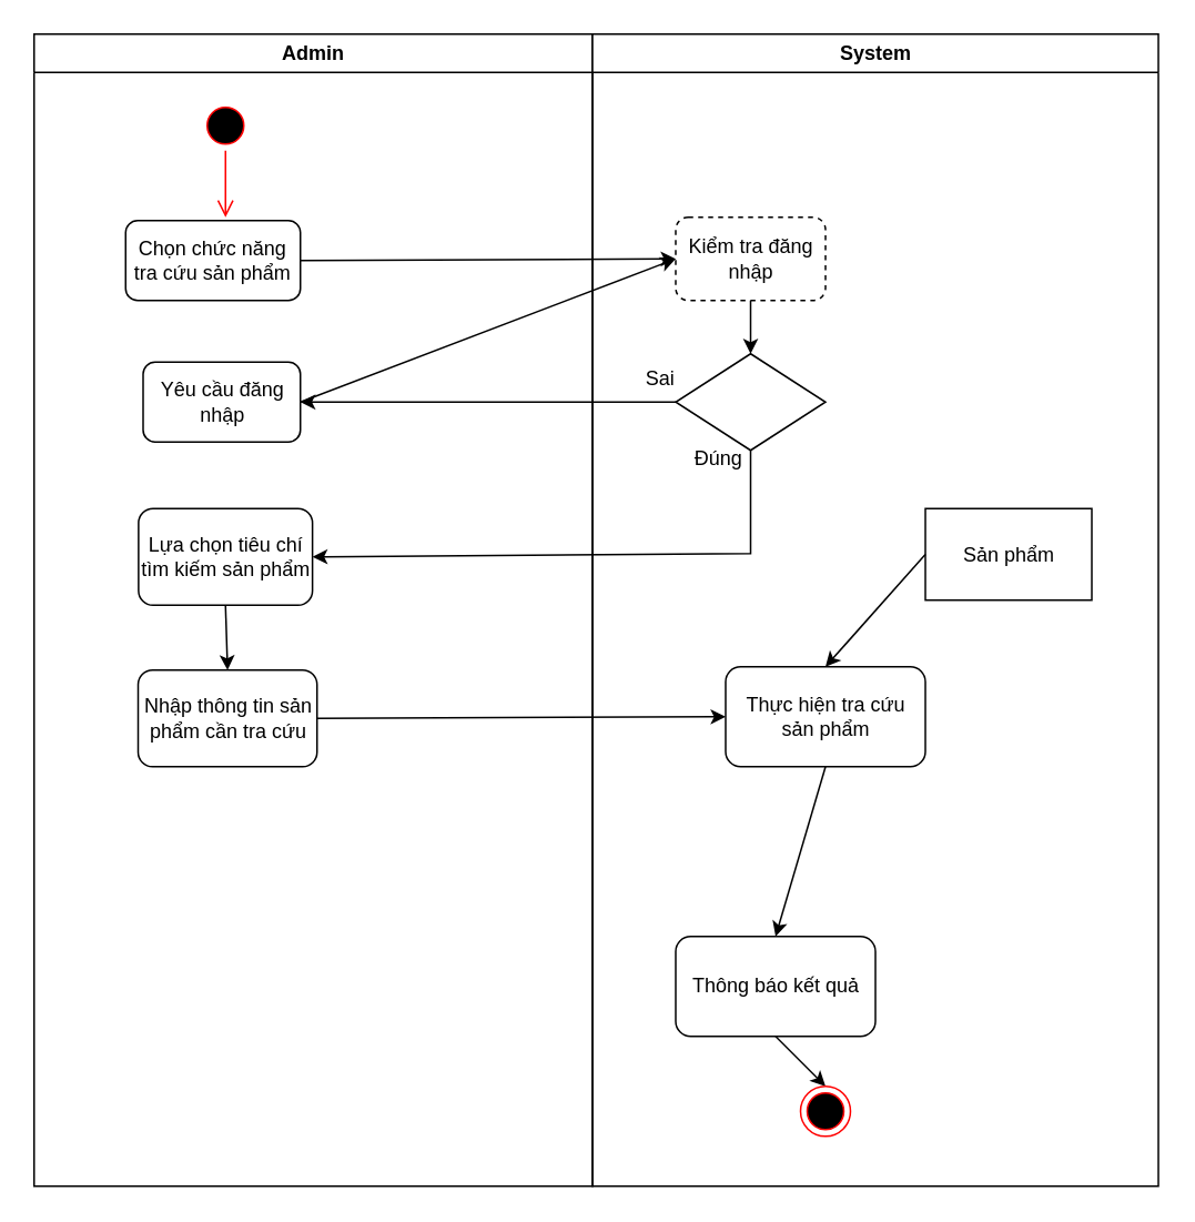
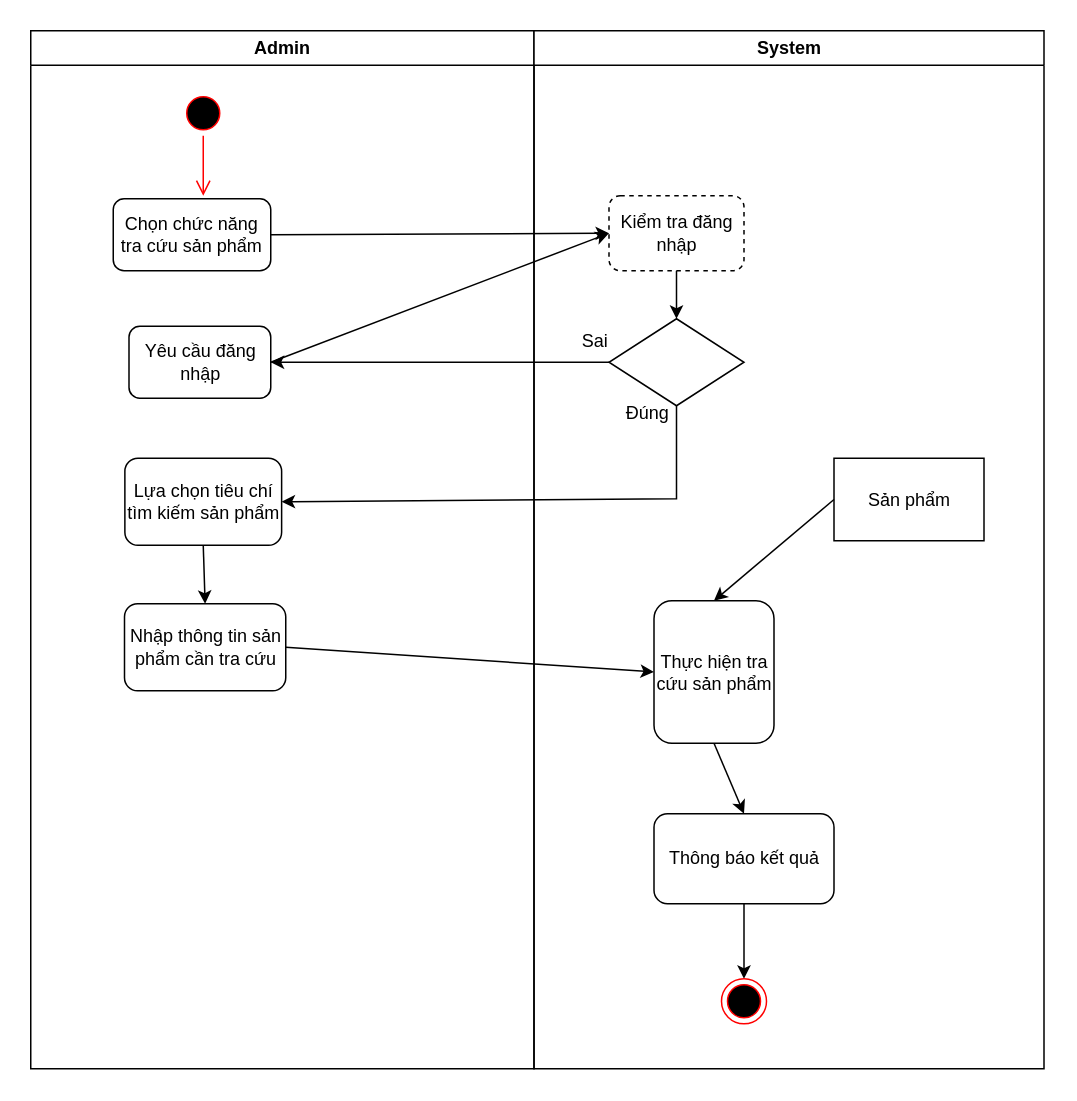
- <mxCell id="16" value="Thực hiện tra cứu sản phẩm" style="rounded=1;whiteSpace=wrap;html=1;" vertex="1" parent="10"><mxGeometry x="80" y="380" width="120" height="60" as="geometry" /></mxCell>
+ <mxCell id="16" value="Thực hiện tra cứu sản phẩm" style="rounded=1;whiteSpace=wrap;html=1;" vertex="1" parent="10"><mxGeometry x="80" y="380" width="80" height="95" as="geometry" /></mxCell>
- <mxCell id="20" value="Thông báo kết quả" style="rounded=1;whiteSpace=wrap;html=1;" vertex="1" parent="10"><mxGeometry x="50" y="542" width="120" height="60" as="geometry" /></mxCell>
+ <mxCell id="20" value="Thông báo kết quả" style="rounded=1;whiteSpace=wrap;html=1;" vertex="1" parent="10"><mxGeometry x="80" y="522" width="120" height="60" as="geometry" /></mxCell>
